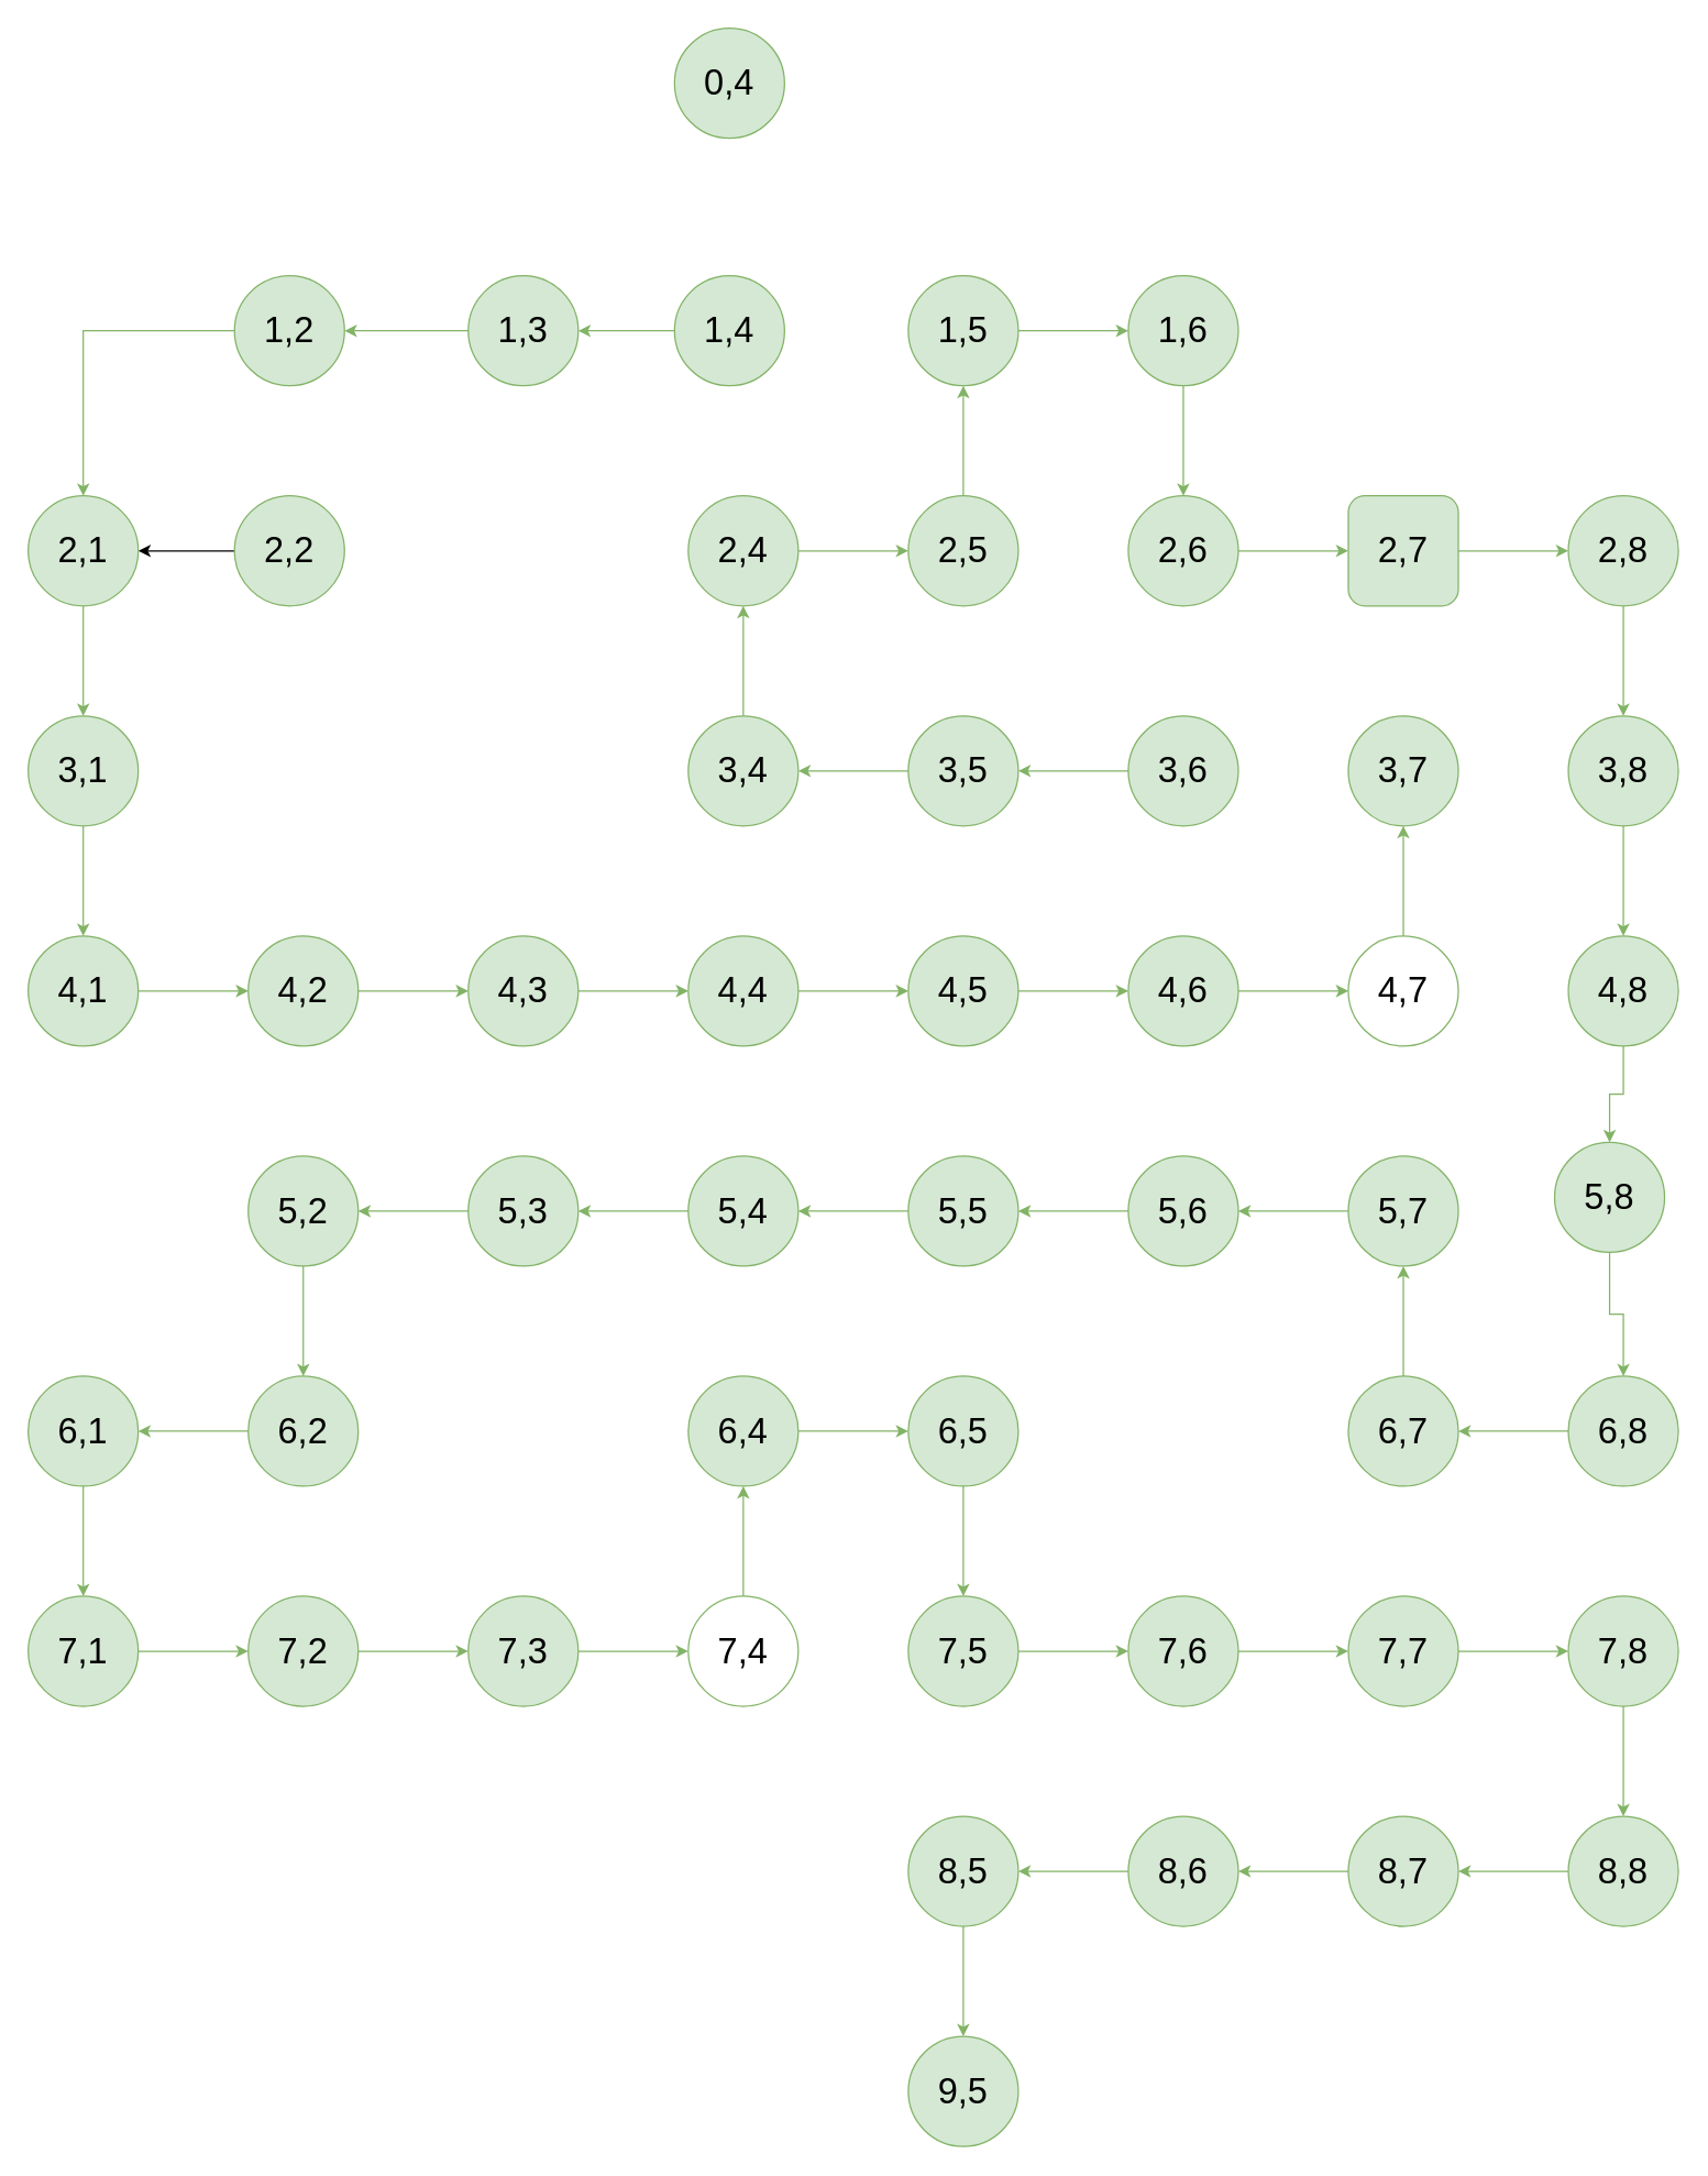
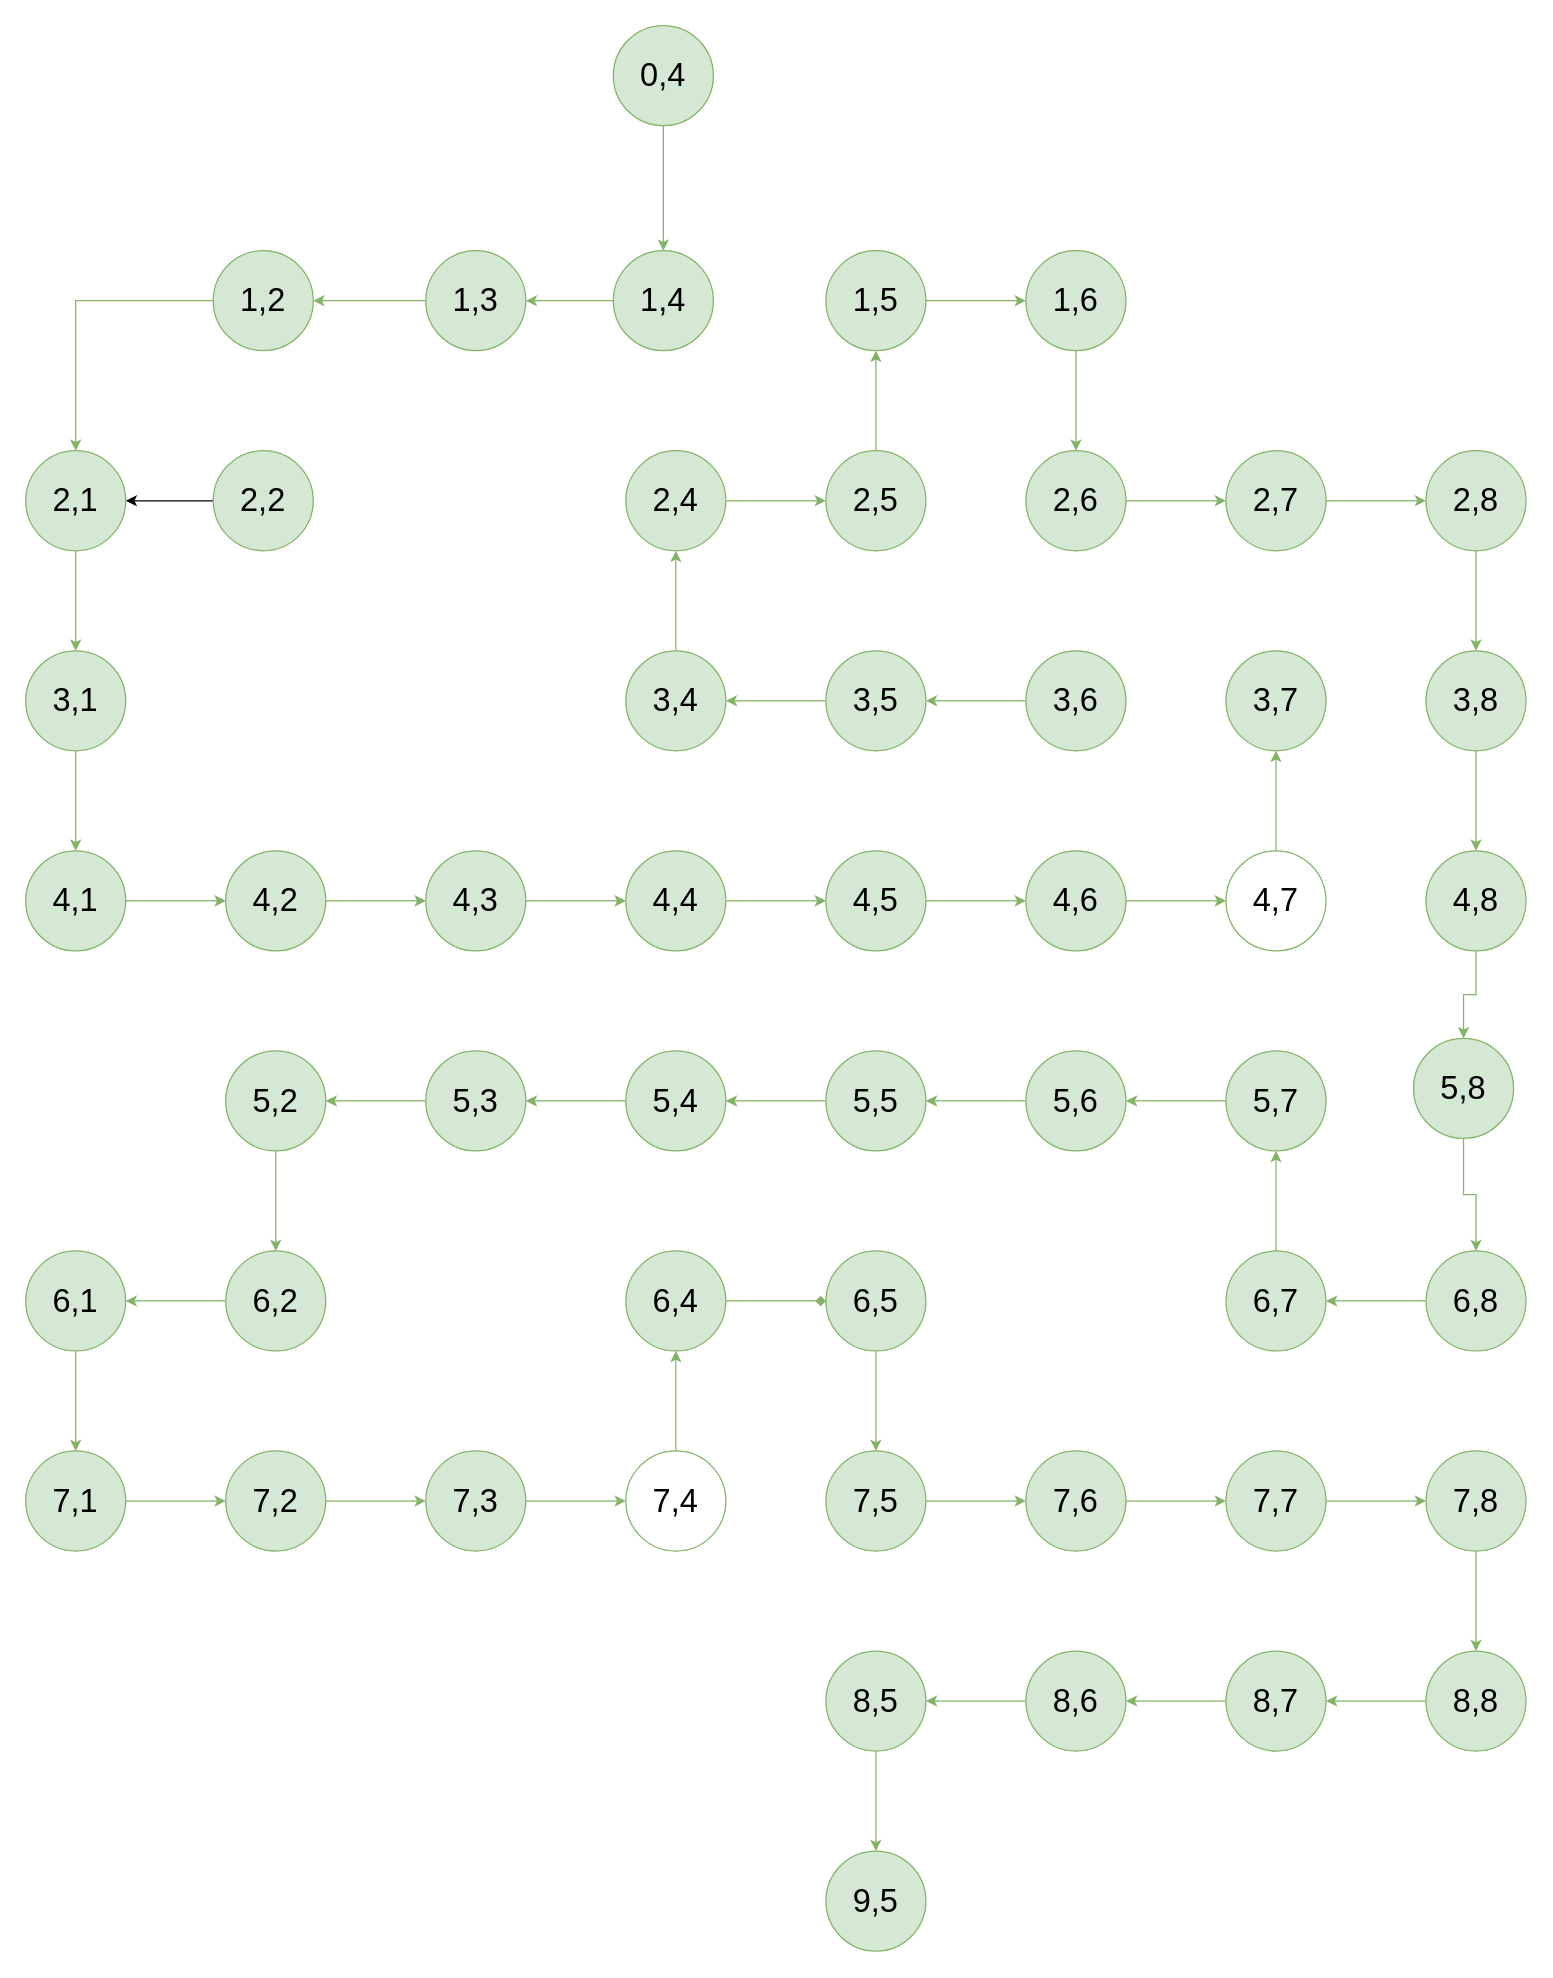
+ <mxCell id="2" value="" style="edgeStyle=orthogonalEdgeStyle;rounded=0;orthogonalLoop=1;jettySize=auto;html=1;fillColor=#d5e8d4;strokeColor=#82b366;" edge="1" parent="1" source="3" target="5"><mxGeometry relative="1" as="geometry" /></mxCell>
- <mxCell id="48" value="&lt;font style=&quot;font-size: 26px&quot;&gt;2,7&lt;/font&gt;" style="whiteSpace=wrap;html=1;aspect=fixed;fillColor=#d5e8d4;strokeColor=#82b366;rounded=1;" vertex="1" parent="1"><mxGeometry x="980" y="360" width="80" height="80" as="geometry" /></mxCell>
+ <mxCell id="48" value="&lt;font style=&quot;font-size: 26px&quot;&gt;2,7&lt;/font&gt;" style="ellipse;whiteSpace=wrap;html=1;aspect=fixed;fillColor=#d5e8d4;strokeColor=#82b366;" vertex="1" parent="1"><mxGeometry x="980" y="360" width="80" height="80" as="geometry" /></mxCell>
- <mxCell id="85" value="" style="edgeStyle=orthogonalEdgeStyle;rounded=0;orthogonalLoop=1;jettySize=auto;html=1;fillColor=#d5e8d4;strokeColor=#82b366;" edge="1" parent="1" source="86" target="88"><mxGeometry relative="1" as="geometry" /></mxCell>
+ <mxCell id="85" value="" style="edgeStyle=orthogonalEdgeStyle;rounded=0;orthogonalLoop=1;jettySize=auto;html=1;fillColor=#d5e8d4;strokeColor=#82b366;endArrow=diamond;" edge="1" parent="1" source="86" target="88"><mxGeometry relative="1" as="geometry" /></mxCell>
